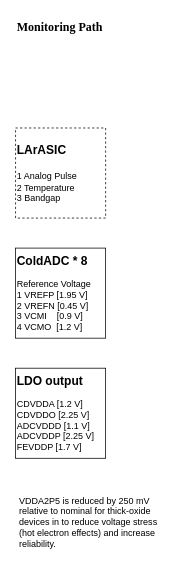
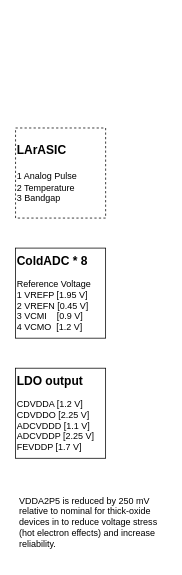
- <mxCell id="2" value="Monitoring Path" style="text;html=1;align=left;verticalAlign=middle;whiteSpace=wrap;rounded=0;fontFamily=Times New Roman;fontSize=16;fontStyle=1" vertex="1" parent="1"><mxGeometry x="20" y="20" width="160" height="30" as="geometry" /></mxCell>
